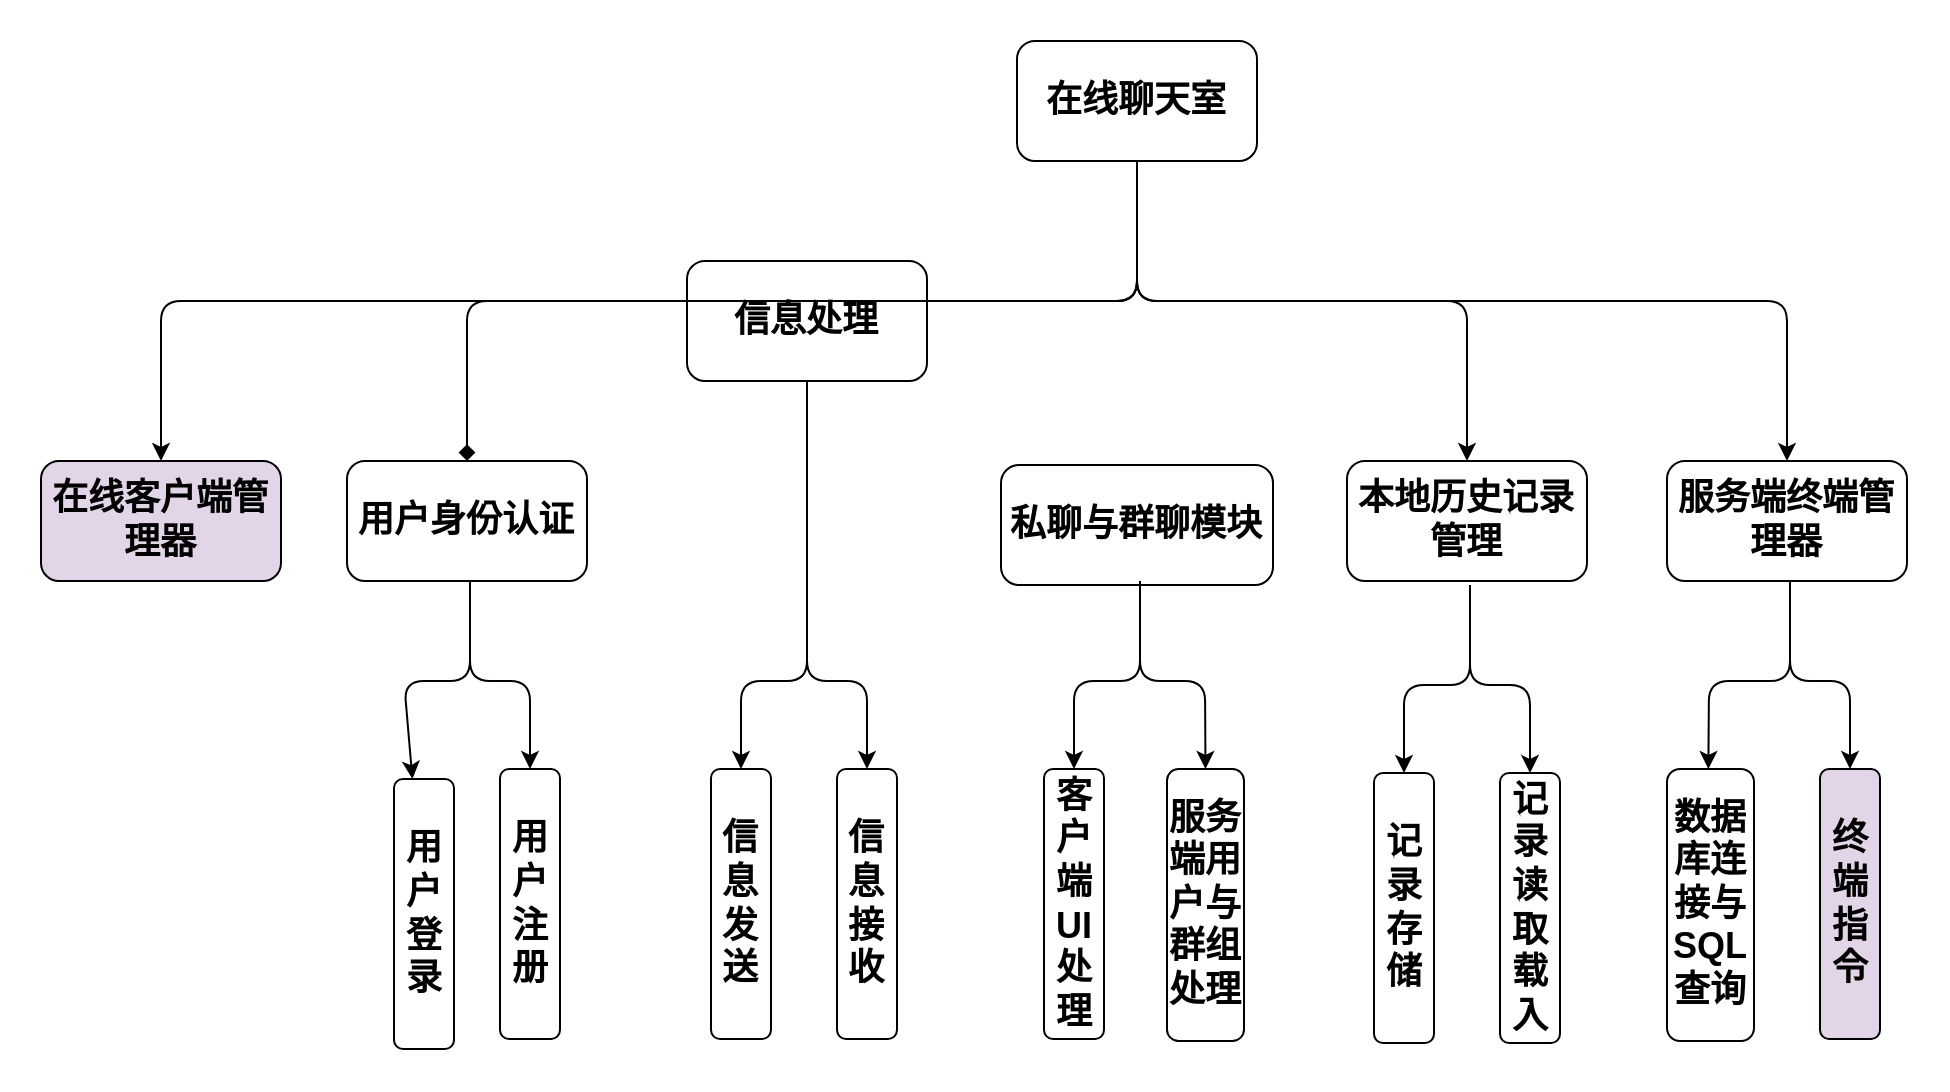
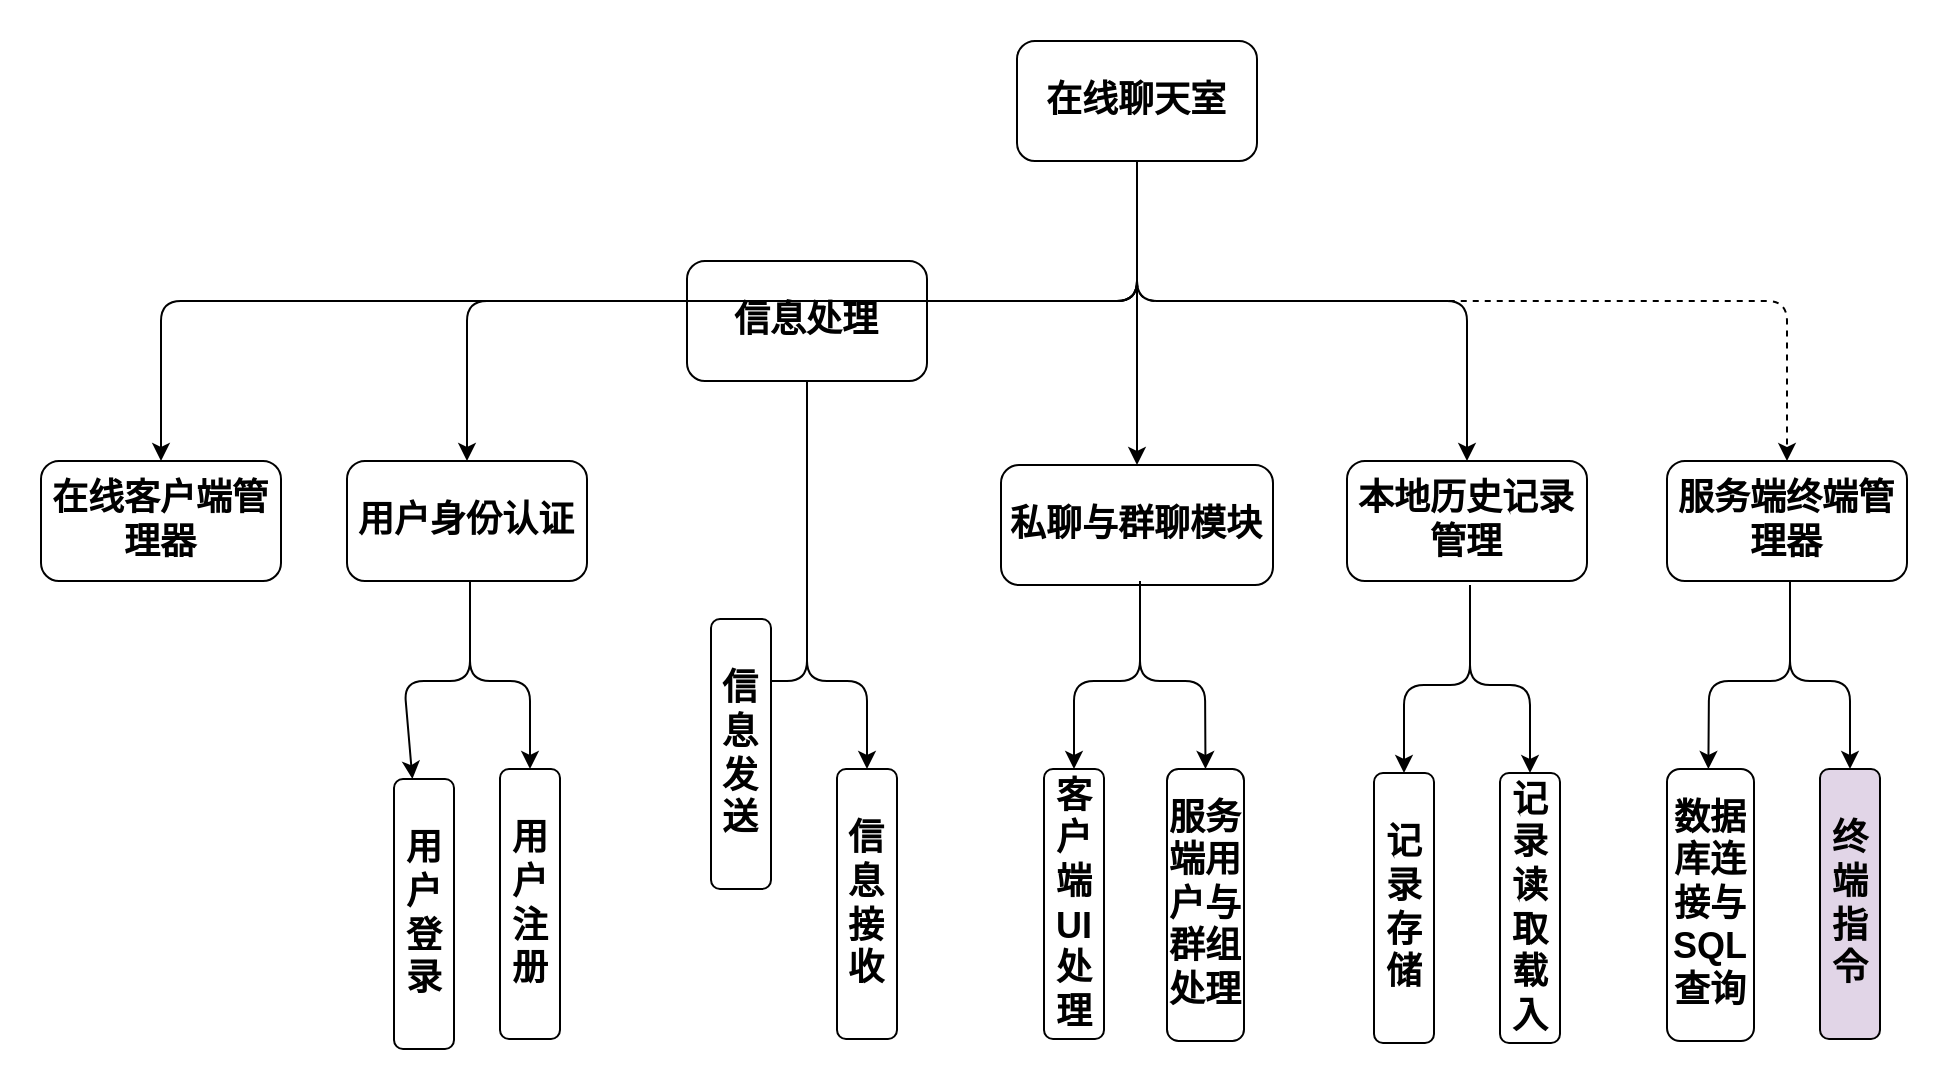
- <mxCell id="4" style="edgeStyle=none;html=1;exitX=0.5;exitY=1;exitDx=0;exitDy=0;entryX=0.5;entryY=0;entryDx=0;entryDy=0;" parent="1" source="5" target="14" edge="1"><mxGeometry relative="1" as="geometry"><mxPoint x="973" y="180" as="targetPoint" /><Array as="points"><mxPoint x="568" y="150" /><mxPoint x="893" y="150" /></Array></mxGeometry></mxCell>
+ <mxCell id="4" style="edgeStyle=none;html=1;exitX=0.5;exitY=1;exitDx=0;exitDy=0;entryX=0.5;entryY=0;entryDx=0;entryDy=0;dashed=1;" parent="1" source="5" target="14" edge="1"><mxGeometry relative="1" as="geometry"><mxPoint x="973" y="180" as="targetPoint" /><Array as="points"><mxPoint x="568" y="150" /><mxPoint x="893" y="150" /></Array></mxGeometry></mxCell>
+ <mxCell id="32" value="" style="endArrow=classic;html=1;" parent="1" source="5" target="10" edge="1"><mxGeometry width="50" height="50" relative="1" as="geometry"><mxPoint x="543" y="220" as="sourcePoint" /><mxPoint x="593" y="170" as="targetPoint" /></mxGeometry></mxCell>
- <mxCell id="12" value="" style="endArrow=diamond;html=1;fontSize=18;entryX=0.5;entryY=0;entryDx=0;entryDy=0;exitX=0.5;exitY=1;exitDx=0;exitDy=0;" parent="1" source="5" target="6" edge="1"><mxGeometry width="50" height="50" relative="1" as="geometry"><mxPoint x="482.5" y="100" as="sourcePoint" /><mxPoint x="482.5" y="190" as="targetPoint" /><Array as="points"><mxPoint x="568" y="150" /><mxPoint x="233" y="150" /></Array></mxGeometry></mxCell>
+ <mxCell id="12" value="" style="endArrow=classic;html=1;fontSize=18;entryX=0.5;entryY=0;entryDx=0;entryDy=0;exitX=0.5;exitY=1;exitDx=0;exitDy=0;" parent="1" source="5" target="6" edge="1"><mxGeometry width="50" height="50" relative="1" as="geometry"><mxPoint x="482.5" y="100" as="sourcePoint" /><mxPoint x="482.5" y="190" as="targetPoint" /><Array as="points"><mxPoint x="568" y="150" /><mxPoint x="233" y="150" /></Array></mxGeometry></mxCell>
- <mxCell id="33" value="&lt;b style=&quot;border-color: var(--border-color); font-size: 18px;&quot;&gt;在线客户端管理器&lt;/b&gt;" style="rounded=1;whiteSpace=wrap;html=1;fillColor=#e1d5e7;" parent="1" vertex="1"><mxGeometry x="20" y="230" width="120" height="60" as="geometry" /></mxCell>
+ <mxCell id="33" value="&lt;b style=&quot;border-color: var(--border-color); font-size: 18px;&quot;&gt;在线客户端管理器&lt;/b&gt;" style="rounded=1;whiteSpace=wrap;html=1;" parent="1" vertex="1"><mxGeometry x="20" y="230" width="120" height="60" as="geometry" /></mxCell>
- <mxCell id="15" value="&lt;b style=&quot;border-color: var(--border-color);&quot;&gt;&lt;font style=&quot;border-color: var(--border-color); font-size: 18px;&quot;&gt;信息发送&lt;/font&gt;&lt;/b&gt;" style="rounded=1;whiteSpace=wrap;html=1;" parent="1" vertex="1"><mxGeometry x="355" y="384" width="30" height="135" as="geometry" /></mxCell>
+ <mxCell id="15" value="&lt;b style=&quot;border-color: var(--border-color);&quot;&gt;&lt;font style=&quot;border-color: var(--border-color); font-size: 18px;&quot;&gt;信息发送&lt;/font&gt;&lt;/b&gt;" style="rounded=1;whiteSpace=wrap;html=1;" parent="1" vertex="1"><mxGeometry x="355" y="309" width="30" height="135" as="geometry" /></mxCell>
